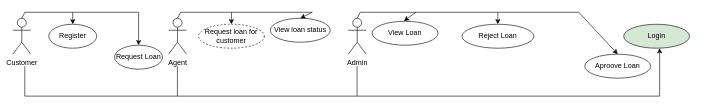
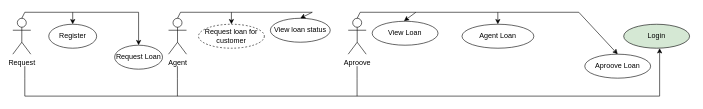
- <mxCell id="16" value="Reject Loan" style="ellipse;whiteSpace=wrap;html=1;" vertex="1" parent="1"><mxGeometry x="770" y="40" width="120" height="40" as="geometry" /></mxCell>
+ <mxCell id="16" value="Agent Loan" style="ellipse;whiteSpace=wrap;html=1;" vertex="1" parent="1"><mxGeometry x="770" y="40" width="120" height="40" as="geometry" /></mxCell>
- <mxCell id="2" value="Customer&lt;div&gt;&lt;br&gt;&lt;/div&gt;" style="shape=umlActor;verticalLabelPosition=bottom;verticalAlign=top;html=1;outlineConnect=0;" vertex="1" parent="1"><mxGeometry x="20" y="30" width="30" height="60" as="geometry" /></mxCell>
+ <mxCell id="2" value="Request&lt;div&gt;&lt;br&gt;&lt;/div&gt;" style="shape=umlActor;verticalLabelPosition=bottom;verticalAlign=top;html=1;outlineConnect=0;" vertex="1" parent="1"><mxGeometry x="20" y="30" width="30" height="60" as="geometry" /></mxCell>
- <mxCell id="4" value="Admin&lt;div&gt;&lt;br&gt;&lt;/div&gt;" style="shape=umlActor;verticalLabelPosition=bottom;verticalAlign=top;html=1;outlineConnect=0;" vertex="1" parent="1"><mxGeometry x="580" y="30" width="30" height="60" as="geometry" /></mxCell>
+ <mxCell id="4" value="Aproove&lt;div&gt;&lt;br&gt;&lt;/div&gt;" style="shape=umlActor;verticalLabelPosition=bottom;verticalAlign=top;html=1;outlineConnect=0;" vertex="1" parent="1"><mxGeometry x="580" y="30" width="30" height="60" as="geometry" /></mxCell>
